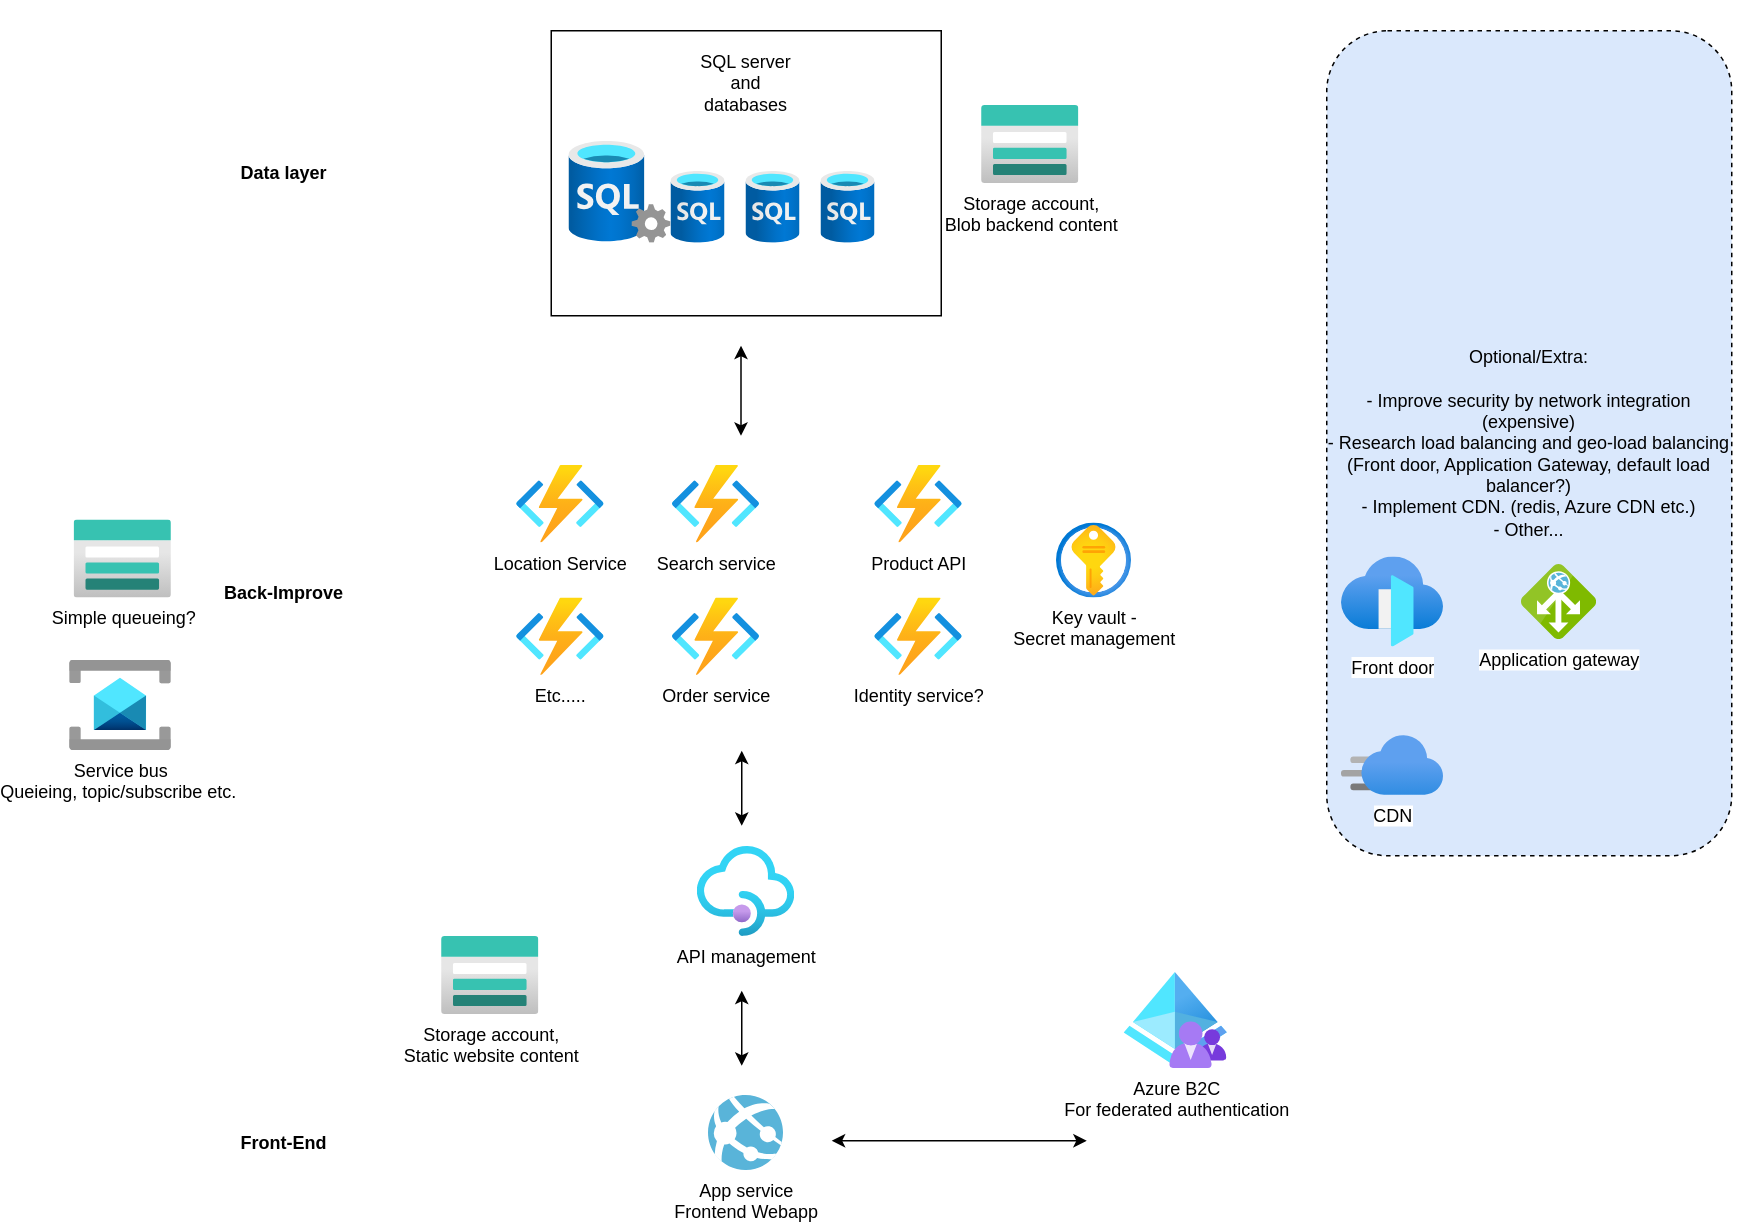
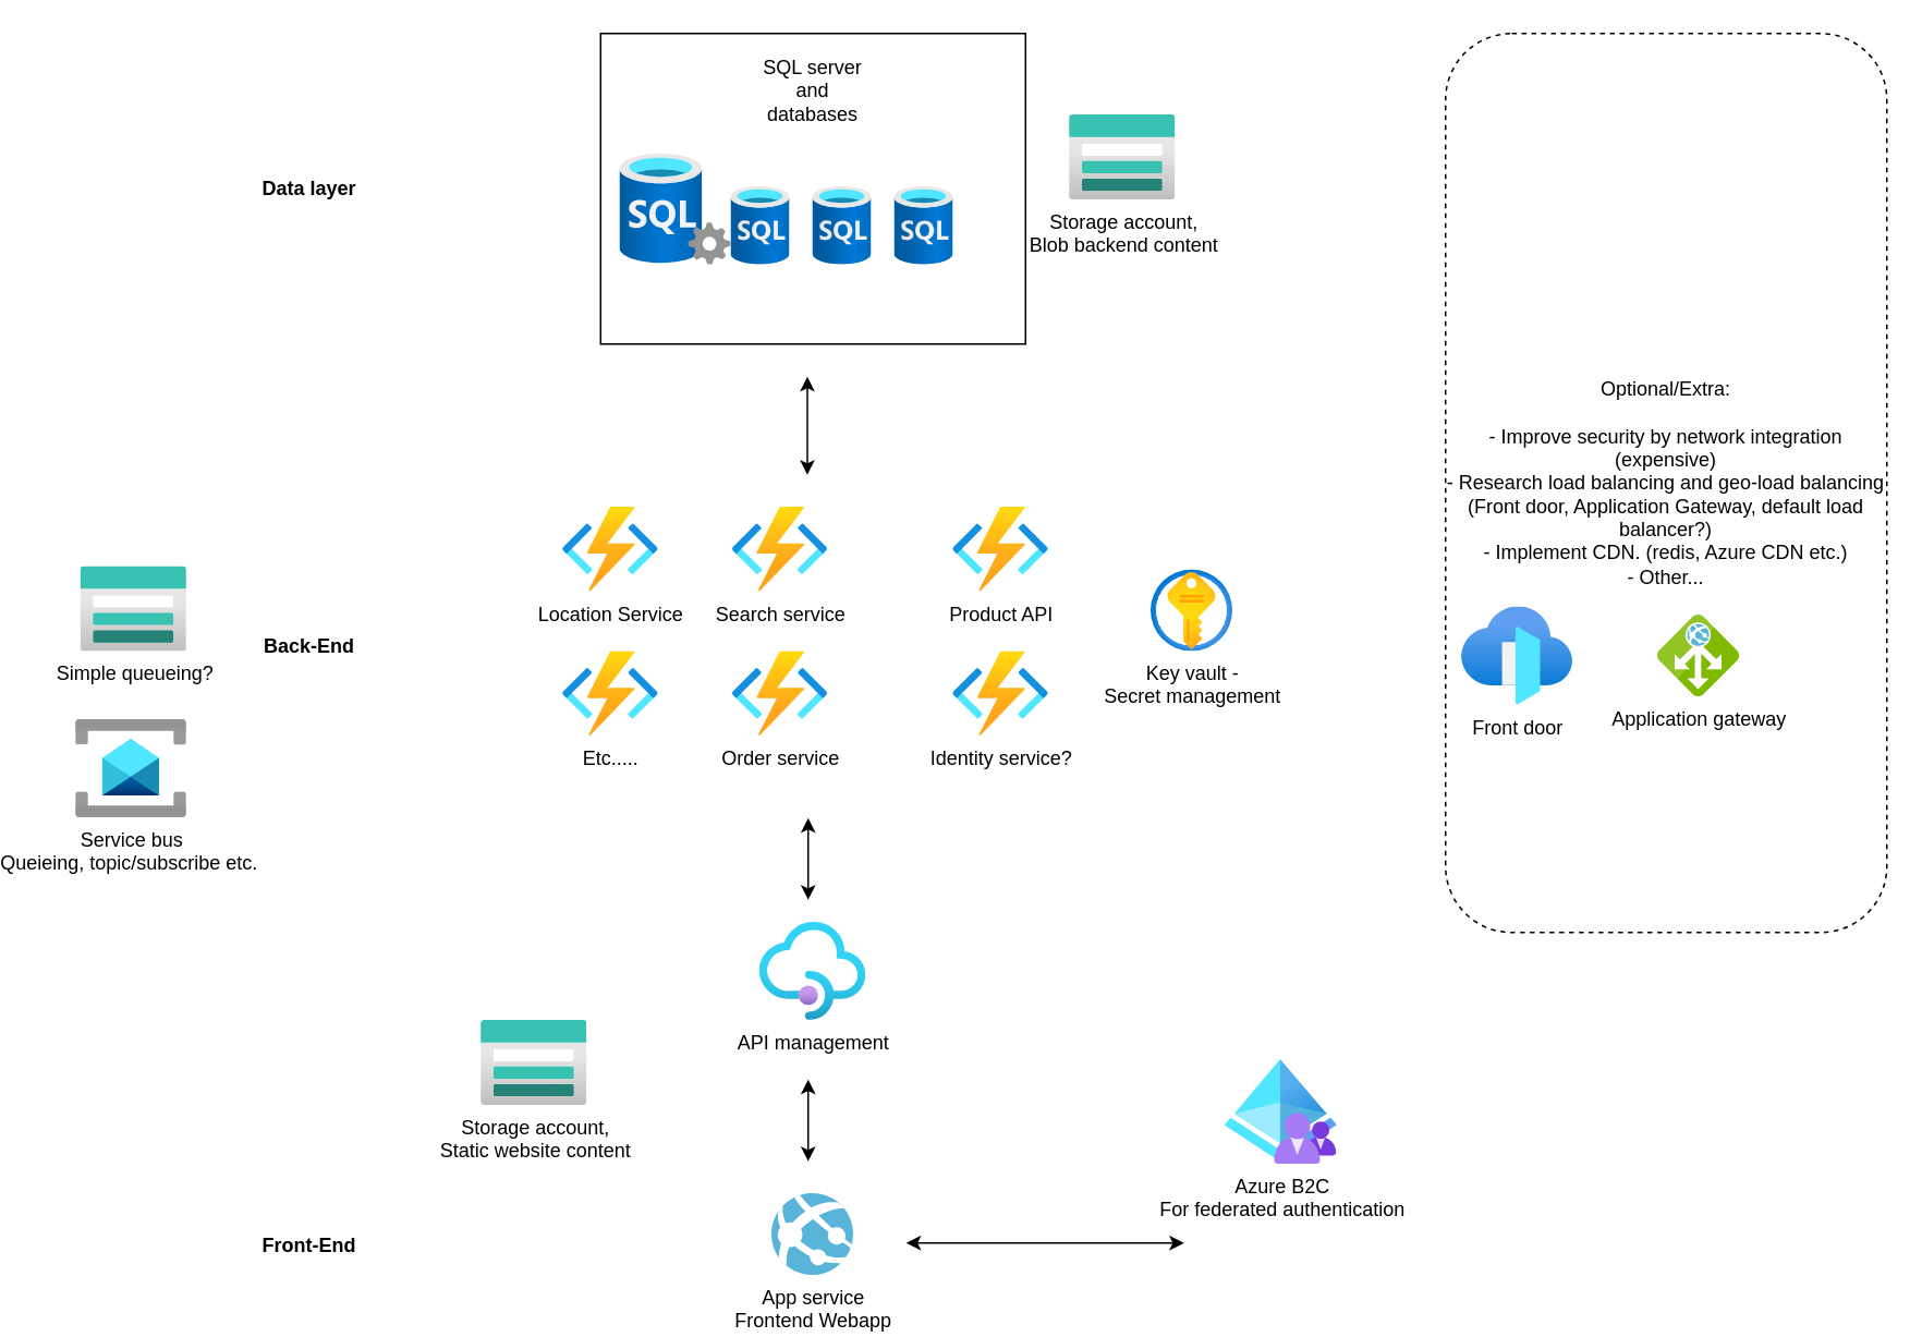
- <mxCell id="27" value="Optional/Extra:&lt;br&gt;&lt;br&gt;- Improve security by network integration (expensive)&lt;br&gt;- Research load balancing and geo-load balancing&lt;br&gt;(Front door, Application Gateway, default load balancer?)&lt;br&gt;- Implement CDN. (redis, Azure CDN etc.)&lt;br&gt;- Other..." style="rounded=1;whiteSpace=wrap;html=1;dashed=1;fillColor=#dae8fc;" parent="26" vertex="1"><mxGeometry width="270" height="550" as="geometry" /></mxCell>
+ <mxCell id="27" value="Optional/Extra:&lt;br&gt;&lt;br&gt;- Improve security by network integration (expensive)&lt;br&gt;- Research load balancing and geo-load balancing&lt;br&gt;(Front door, Application Gateway, default load balancer?)&lt;br&gt;- Implement CDN. (redis, Azure CDN etc.)&lt;br&gt;- Other..." style="rounded=1;whiteSpace=wrap;html=1;dashed=1;" parent="26" vertex="1"><mxGeometry width="270" height="550" as="geometry" /></mxCell>
- <mxCell id="8" value="&lt;b&gt;Back-Improve&lt;/b&gt;" style="text;html=1;strokeColor=none;fillColor=none;align=center;verticalAlign=middle;whiteSpace=wrap;rounded=0;" parent="1" vertex="1"><mxGeometry x="88" y="370" width="150" height="50" as="geometry" /></mxCell>
+ <mxCell id="8" value="&lt;b&gt;Back-End&lt;/b&gt;" style="text;html=1;strokeColor=none;fillColor=none;align=center;verticalAlign=middle;whiteSpace=wrap;rounded=0;" parent="1" vertex="1"><mxGeometry x="88" y="370" width="150" height="50" as="geometry" /></mxCell>
- <mxCell id="30" value="CDN" style="aspect=fixed;html=1;points=[];align=center;image;fontSize=12;image=img/lib/azure2/app_services/CDN_Profiles.svg;dashed=1;" parent="26" vertex="1"><mxGeometry x="10" y="470" width="68" height="40" as="geometry" /></mxCell>
